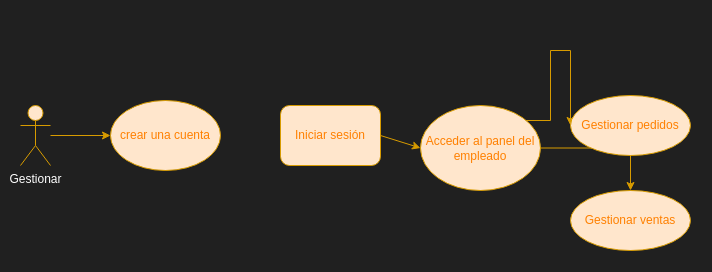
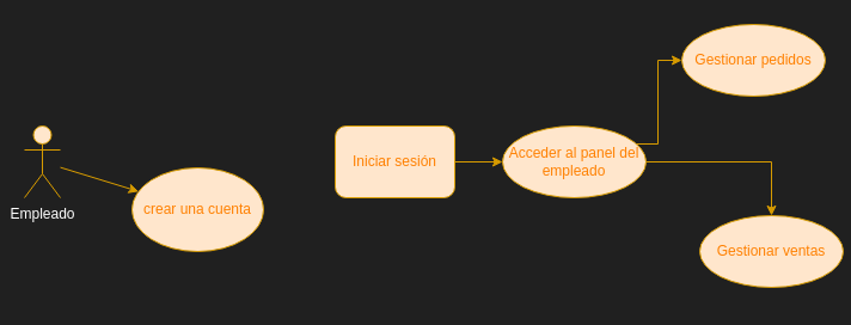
- <mxCell id="10" value="Gestionar pedidos" style="ellipse;whiteSpace=wrap;html=1;strokeColor=#d79b00;fillColor=#ffe6cc;fontColor=#FF8000;labelBorderColor=none;" vertex="1" parent="1"><mxGeometry x="570" y="95" width="120" height="60" as="geometry" /></mxCell>
+ <mxCell id="10" value="Gestionar pedidos" style="ellipse;whiteSpace=wrap;html=1;strokeColor=#d79b00;fillColor=#ffe6cc;fontColor=#FF8000;labelBorderColor=none;" vertex="1" parent="1"><mxGeometry x="570" y="20" width="120" height="60" as="geometry" /></mxCell>
- <mxCell id="9" value="crear una cuenta" style="ellipse;whiteSpace=wrap;html=1;strokeColor=#d79b00;fillColor=#ffe6cc;fontColor=#FF8000;labelBorderColor=none;" vertex="1" parent="1"><mxGeometry x="110" y="100" width="110" height="70" as="geometry" /></mxCell>
+ <mxCell id="9" value="crear una cuenta" style="ellipse;whiteSpace=wrap;html=1;strokeColor=#d79b00;fillColor=#ffe6cc;fontColor=#FF8000;labelBorderColor=none;" vertex="1" parent="1"><mxGeometry x="110" y="140" width="110" height="70" as="geometry" /></mxCell>
- <mxCell id="7" value="Acceder al panel del empleado" style="ellipse;whiteSpace=wrap;html=1;strokeColor=#d79b00;fillColor=#ffe6cc;fontColor=#FF8000;labelBorderColor=none;" vertex="1" parent="1"><mxGeometry x="420" y="105" width="120" height="85" as="geometry" /></mxCell>
+ <mxCell id="7" value="Acceder al panel del empleado" style="ellipse;whiteSpace=wrap;html=1;strokeColor=#d79b00;fillColor=#ffe6cc;fontColor=#FF8000;labelBorderColor=none;" vertex="1" parent="1"><mxGeometry x="420" y="105" width="120" height="60" as="geometry" /></mxCell>
- <mxCell id="2" value="Gestionar" style="shape=umlActor;verticalLabelPosition=bottom;verticalAlign=top;html=1;outlineConnect=0;strokeColor=#d79b00;fillColor=#ffe6cc;fontColor=#FFFFFF;" vertex="1" parent="1"><mxGeometry x="20" y="105" width="30" height="60" as="geometry" /></mxCell>
+ <mxCell id="2" value="Empleado" style="shape=umlActor;verticalLabelPosition=bottom;verticalAlign=top;html=1;outlineConnect=0;strokeColor=#d79b00;fillColor=#ffe6cc;fontColor=#FFFFFF;" vertex="1" parent="1"><mxGeometry x="20" y="105" width="30" height="60" as="geometry" /></mxCell>
- <mxCell id="11" value="Gestionar ventas" style="ellipse;whiteSpace=wrap;html=1;strokeColor=#d79b00;fillColor=#ffe6cc;fontColor=#FF8000;labelBorderColor=none;" vertex="1" parent="1"><mxGeometry x="570" y="190" width="120" height="60" as="geometry" /></mxCell>
+ <mxCell id="11" value="Gestionar ventas" style="ellipse;whiteSpace=wrap;html=1;strokeColor=#d79b00;fillColor=#ffe6cc;fontColor=#FF8000;labelBorderColor=none;" vertex="1" parent="1"><mxGeometry x="585" y="180" width="120" height="60" as="geometry" /></mxCell>
